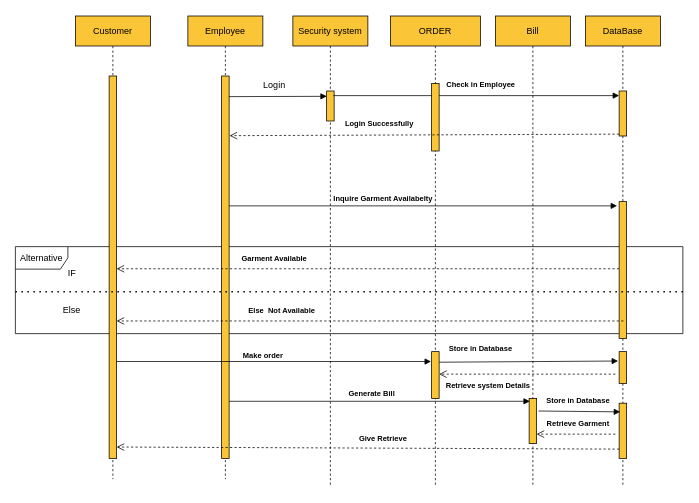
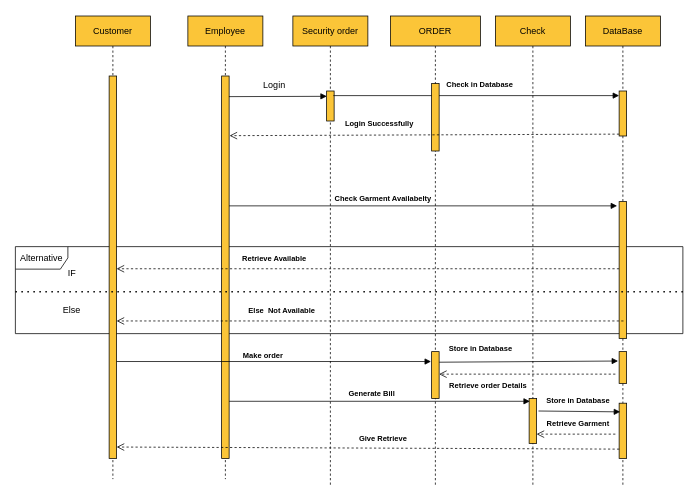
- <mxCell id="8" value="Security system" style="shape=umlLifeline;perimeter=lifelinePerimeter;container=1;collapsible=0;recursiveResize=0;rounded=0;shadow=0;strokeWidth=1;fillColor=#FBC538;" parent="1" vertex="1"><mxGeometry x="390" y="20.5" width="100" height="627.5" as="geometry" /></mxCell>
+ <mxCell id="8" value="Security order" style="shape=umlLifeline;perimeter=lifelinePerimeter;container=1;collapsible=0;recursiveResize=0;rounded=0;shadow=0;strokeWidth=1;fillColor=#FBC538;" parent="1" vertex="1"><mxGeometry x="390" y="20.5" width="100" height="627.5" as="geometry" /></mxCell>
- <mxCell id="26" value="Bill" style="shape=umlLifeline;perimeter=lifelinePerimeter;container=1;collapsible=0;recursiveResize=0;rounded=0;shadow=0;strokeWidth=1;fillColor=#FBC538;" parent="1" vertex="1"><mxGeometry x="660" y="20.5" width="100" height="627.5" as="geometry" /></mxCell>
+ <mxCell id="26" value="Check" style="shape=umlLifeline;perimeter=lifelinePerimeter;container=1;collapsible=0;recursiveResize=0;rounded=0;shadow=0;strokeWidth=1;fillColor=#FBC538;" parent="1" vertex="1"><mxGeometry x="660" y="20.5" width="100" height="627.5" as="geometry" /></mxCell>
- <mxCell id="30" value="&lt;div style=&quot;text-align: center;&quot;&gt;&lt;span style=&quot;background-color: initial;&quot;&gt;&lt;b&gt;&lt;font style=&quot;font-size: 10px;&quot;&gt;Check in Employee&lt;/font&gt;&lt;/b&gt;&lt;/span&gt;&lt;/div&gt;" style="text;whiteSpace=wrap;html=1;" parent="1" vertex="1"><mxGeometry x="592.5" y="98" width="115" height="20" as="geometry" /></mxCell>
+ <mxCell id="30" value="&lt;div style=&quot;text-align: center;&quot;&gt;&lt;span style=&quot;background-color: initial;&quot;&gt;&lt;b&gt;&lt;font style=&quot;font-size: 10px;&quot;&gt;Check in Database&lt;/font&gt;&lt;/b&gt;&lt;/span&gt;&lt;/div&gt;" style="text;whiteSpace=wrap;html=1;" parent="1" vertex="1"><mxGeometry x="592.5" y="98" width="115" height="20" as="geometry" /></mxCell>
- <mxCell id="25" value="&lt;b&gt;&lt;font style=&quot;font-size: 10px;&quot;&gt;Inquire Garment Availabelty&lt;/font&gt;&lt;/b&gt;" style="text;html=1;align=center;verticalAlign=middle;resizable=0;points=[];autosize=1;strokeColor=none;fillColor=none;" parent="22" vertex="1"><mxGeometry x="-90" y="227.5" width="160" height="30" as="geometry" /></mxCell>
+ <mxCell id="25" value="&lt;b&gt;&lt;font style=&quot;font-size: 10px;&quot;&gt;Check Garment Availabelty&lt;/font&gt;&lt;/b&gt;" style="text;html=1;align=center;verticalAlign=middle;resizable=0;points=[];autosize=1;strokeColor=none;fillColor=none;" parent="22" vertex="1"><mxGeometry x="-90" y="227.5" width="160" height="30" as="geometry" /></mxCell>
- <mxCell id="35" value="&lt;b style=&quot;border-color: var(--border-color);&quot;&gt;&lt;font style=&quot;border-color: var(--border-color); font-size: 10px;&quot;&gt;Garment Available&lt;/font&gt;&lt;/b&gt;" style="text;html=1;align=center;verticalAlign=middle;resizable=0;points=[];autosize=1;strokeColor=none;fillColor=none;" parent="1" vertex="1"><mxGeometry x="310" y="328" width="110" height="30" as="geometry" /></mxCell>
+ <mxCell id="35" value="&lt;b style=&quot;border-color: var(--border-color);&quot;&gt;&lt;font style=&quot;border-color: var(--border-color); font-size: 10px;&quot;&gt;Retrieve Available&lt;/font&gt;&lt;/b&gt;" style="text;html=1;align=center;verticalAlign=middle;resizable=0;points=[];autosize=1;strokeColor=none;fillColor=none;" parent="1" vertex="1"><mxGeometry x="310" y="328" width="110" height="30" as="geometry" /></mxCell>
- <mxCell id="44" value="&lt;span style=&quot;font-size: 10px;&quot;&gt;&lt;b&gt;Retrieve system Details&lt;/b&gt;&lt;/span&gt;" style="text;html=1;align=center;verticalAlign=middle;resizable=0;points=[];autosize=1;strokeColor=none;fillColor=none;" parent="1" vertex="1"><mxGeometry x="585" y="498" width="130" height="30" as="geometry" /></mxCell>
+ <mxCell id="44" value="&lt;span style=&quot;font-size: 10px;&quot;&gt;&lt;b&gt;Retrieve order Details&lt;/b&gt;&lt;/span&gt;" style="text;html=1;align=center;verticalAlign=middle;resizable=0;points=[];autosize=1;strokeColor=none;fillColor=none;" parent="1" vertex="1"><mxGeometry x="585" y="498" width="130" height="30" as="geometry" /></mxCell>
